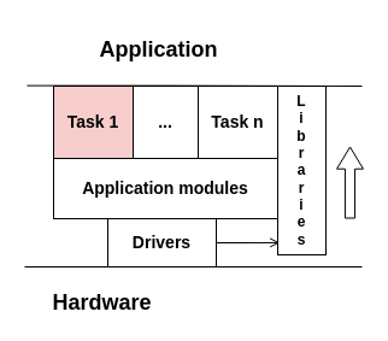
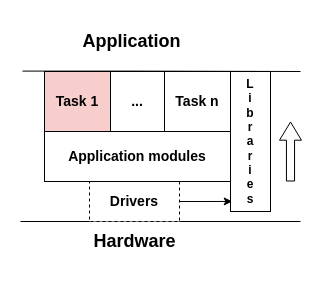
- <mxCell id="4" style="edgeStyle=orthogonalEdgeStyle;rounded=0;orthogonalLoop=1;jettySize=auto;html=1;entryX=0.043;entryY=0.928;entryDx=0;entryDy=0;entryPerimeter=0;endArrow=open;" edge="1" parent="1" source="5" target="6"><mxGeometry relative="1" as="geometry"><Array as="points" /></mxGeometry></mxCell>
+ <mxCell id="4" style="edgeStyle=orthogonalEdgeStyle;rounded=0;orthogonalLoop=1;jettySize=auto;html=1;entryX=0.043;entryY=0.928;entryDx=0;entryDy=0;entryPerimeter=0;" edge="1" parent="1" source="5" target="6"><mxGeometry relative="1" as="geometry"><Array as="points" /></mxGeometry></mxCell>
- <mxCell id="5" value="&lt;font style=&quot;font-size: 14px;&quot;&gt;&lt;b&gt;Drivers&lt;/b&gt;&lt;/font&gt;" style="rounded=0;whiteSpace=wrap;html=1;" vertex="1" parent="1"><mxGeometry x="89" y="181" width="90" height="40" as="geometry" /></mxCell>
+ <mxCell id="5" value="&lt;font style=&quot;font-size: 14px;&quot;&gt;&lt;b&gt;Drivers&lt;/b&gt;&lt;/font&gt;" style="rounded=0;whiteSpace=wrap;html=1;dashed=1;" vertex="1" parent="1"><mxGeometry x="89" y="181" width="90" height="40" as="geometry" /></mxCell>
- <mxCell id="3" value="&lt;b&gt;&lt;font style=&quot;font-size: 18px;&quot;&gt;Hardware&lt;/font&gt;&lt;/b&gt;" style="text;html=1;align=center;verticalAlign=middle;resizable=0;points=[];autosize=1;strokeColor=none;fillColor=none;" vertex="1" parent="1"><mxGeometry x="29" y="231" width="110" height="40" as="geometry" /></mxCell>
+ <mxCell id="3" value="&lt;b&gt;&lt;font style=&quot;font-size: 18px;&quot;&gt;Hardware&lt;/font&gt;&lt;/b&gt;" style="text;html=1;align=center;verticalAlign=middle;resizable=0;points=[];autosize=1;strokeColor=none;fillColor=none;" vertex="1" parent="1"><mxGeometry x="79" y="221" width="110" height="40" as="geometry" /></mxCell>
